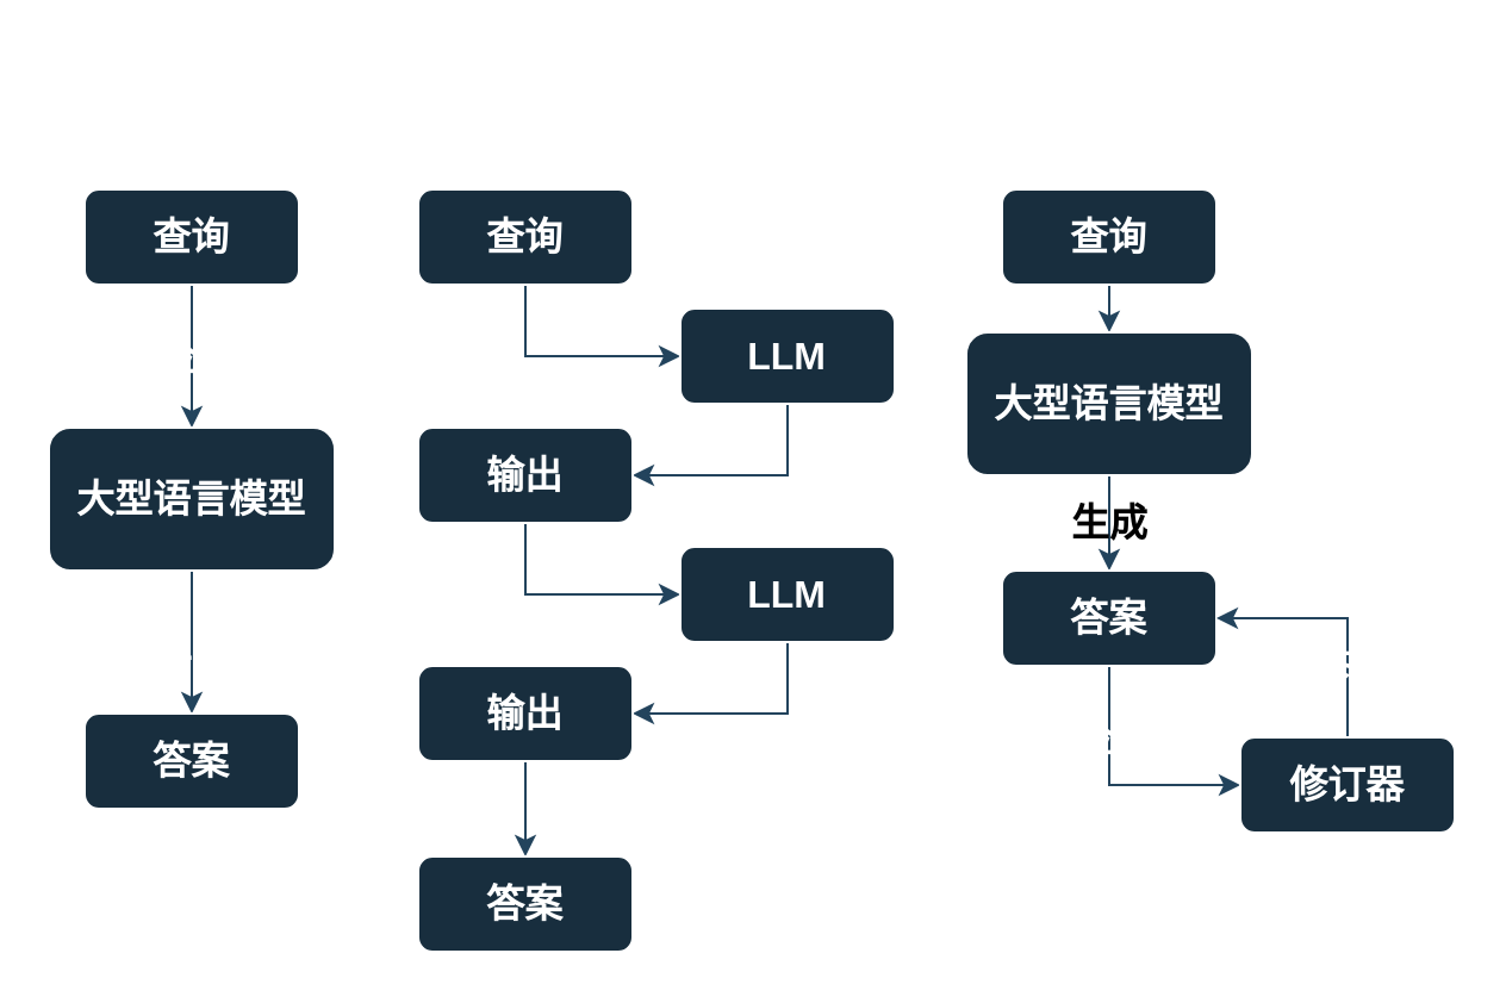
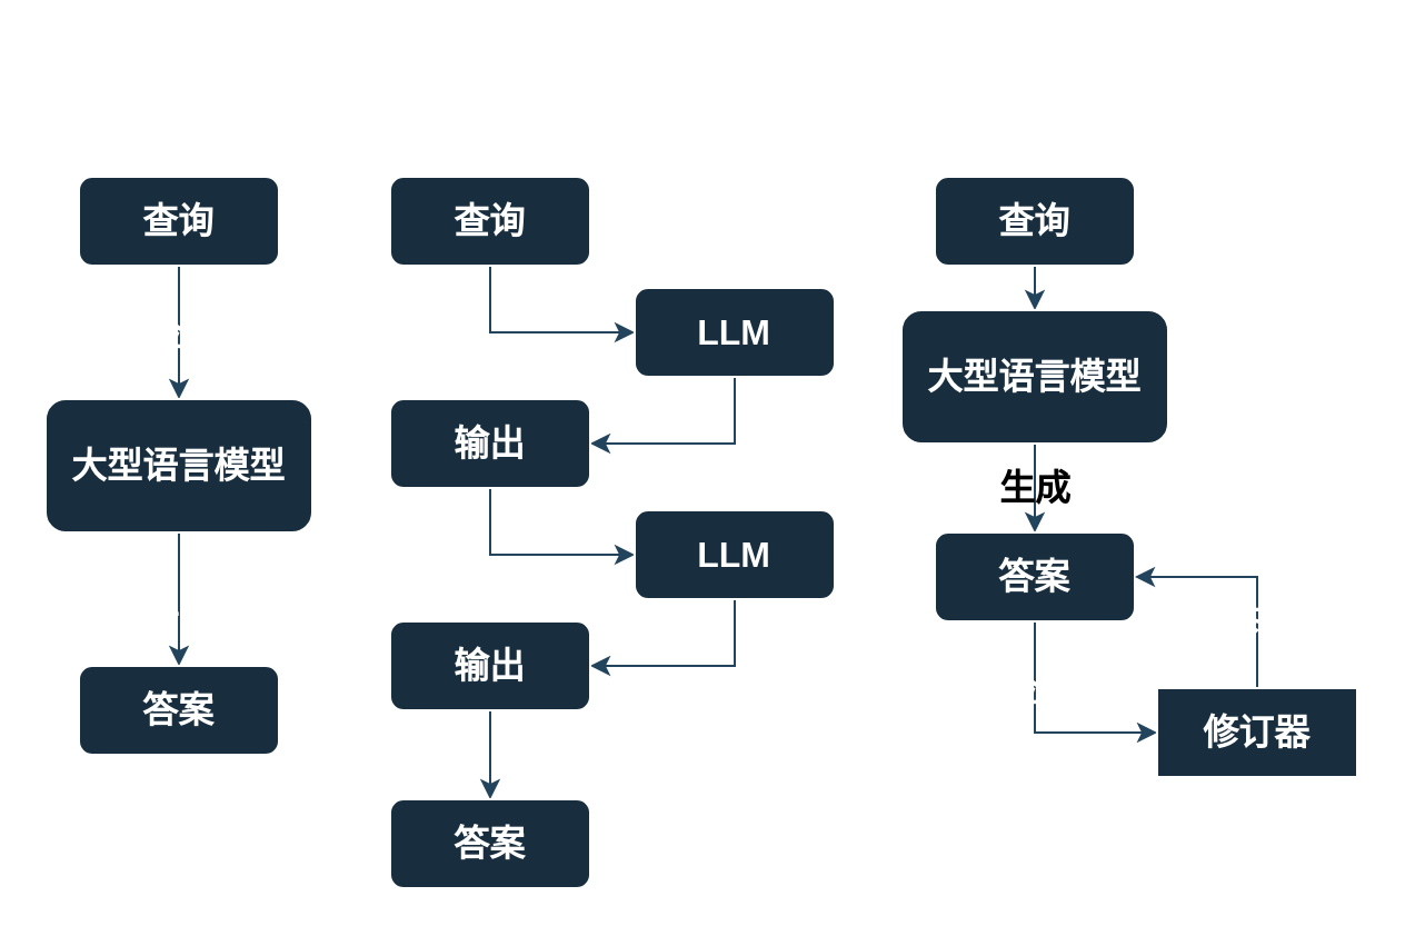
- <mxCell id="33" value="修订器" style="rounded=1;whiteSpace=wrap;html=1;labelBackgroundColor=none;fillColor=#182E3E;strokeColor=#FFFFFF;fontColor=#FFFFFF;fontStyle=1;fontSize=16;labelBorderColor=none;textShadow=0;" vertex="1" parent="1"><mxGeometry x="520" y="309" width="90" height="40" as="geometry" /></mxCell>
+ <mxCell id="33" value="修订器" style="whiteSpace=wrap;html=1;labelBackgroundColor=none;fillColor=#182E3E;strokeColor=#FFFFFF;fontColor=#FFFFFF;fontStyle=1;fontSize=16;labelBorderColor=none;textShadow=0;rounded=0;" vertex="1" parent="1"><mxGeometry x="520" y="309" width="90" height="40" as="geometry" /></mxCell>
